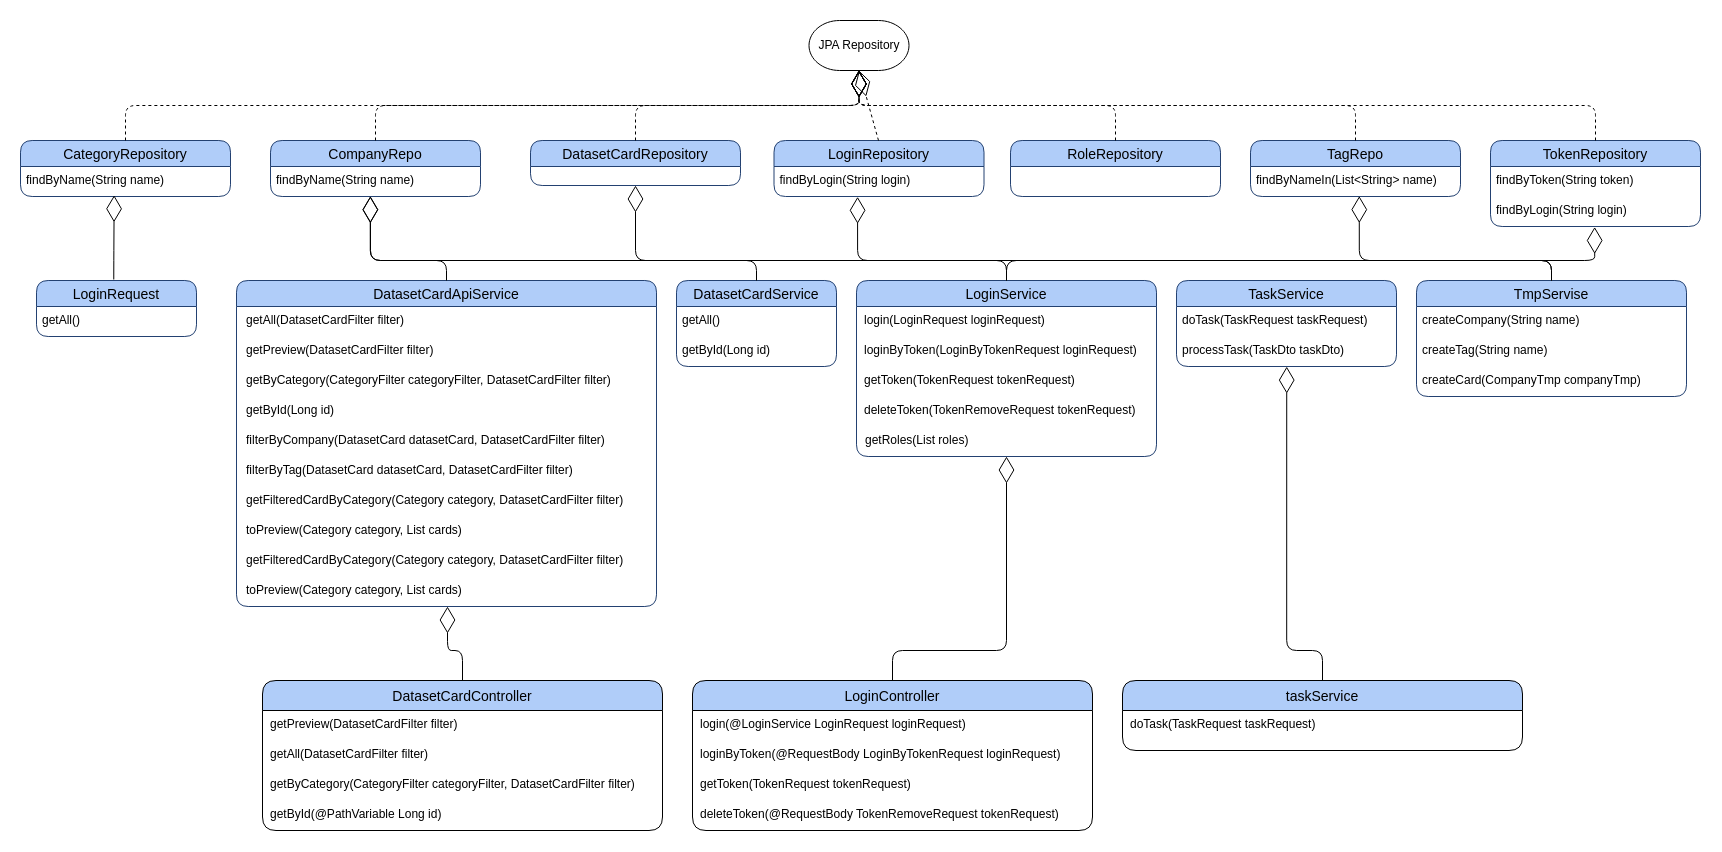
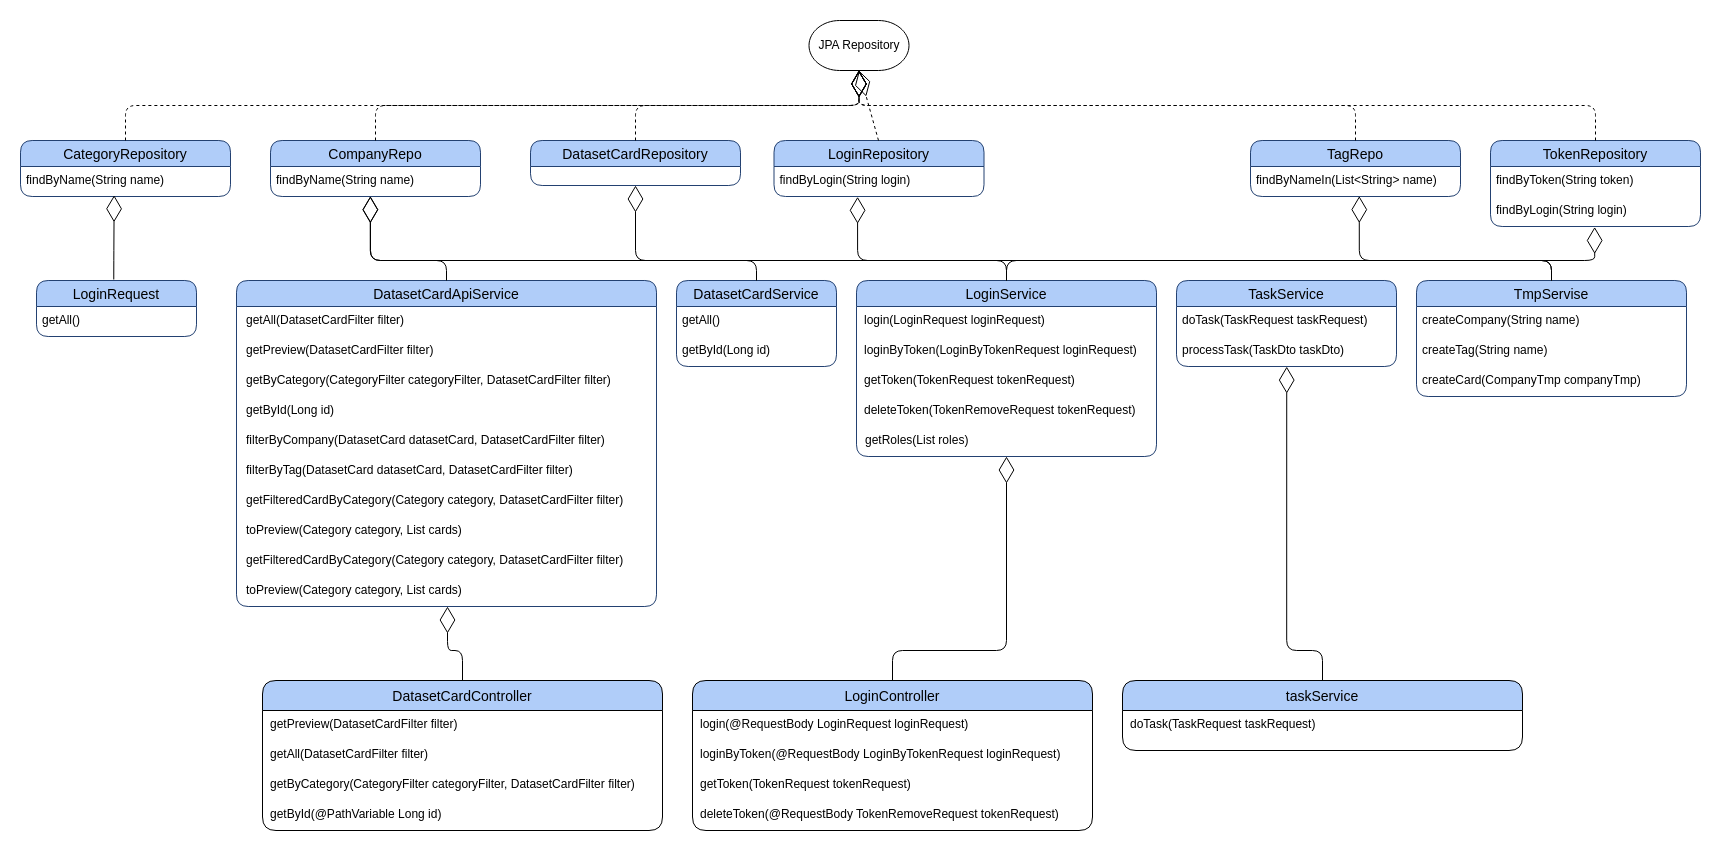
- <mxCell id="61" value="" style="endArrow=diamondThin;endFill=0;endSize=24;html=1;exitX=0.5;exitY=0;exitDx=0;exitDy=0;edgeStyle=orthogonalEdgeStyle;entryX=0.5;entryY=1;entryDx=0;entryDy=0;entryPerimeter=0;dashed=1;" edge="1" parent="1" source="6" target="2"><mxGeometry width="160" relative="1" as="geometry"><mxPoint x="800" y="400" as="sourcePoint" /><mxPoint x="880" y="70" as="targetPoint" /></mxGeometry></mxCell>
- <mxCell id="6" value="RoleRepository" style="swimlane;fontStyle=0;childLayout=stackLayout;horizontal=1;startSize=26;horizontalStack=0;resizeParent=1;resizeParentMax=0;resizeLast=0;collapsible=1;marginBottom=0;align=center;fontSize=14;strokeWidth=1;rounded=1;strokeColor=#234171;fillColor=#B0CDF9;" vertex="1" parent="1"><mxGeometry x="1010" y="140" width="210" height="56" as="geometry" /></mxCell>
- <mxCell id="51" value="login(@LoginService LoginRequest loginRequest)" style="text;whiteSpace=wrap;html=1;spacingLeft=6;" vertex="1" parent="50"><mxGeometry y="30" width="400" height="30" as="geometry" /></mxCell>
+ <mxCell id="51" value="login(@RequestBody LoginRequest loginRequest)" style="text;whiteSpace=wrap;html=1;spacingLeft=6;" vertex="1" parent="50"><mxGeometry y="30" width="400" height="30" as="geometry" /></mxCell>
